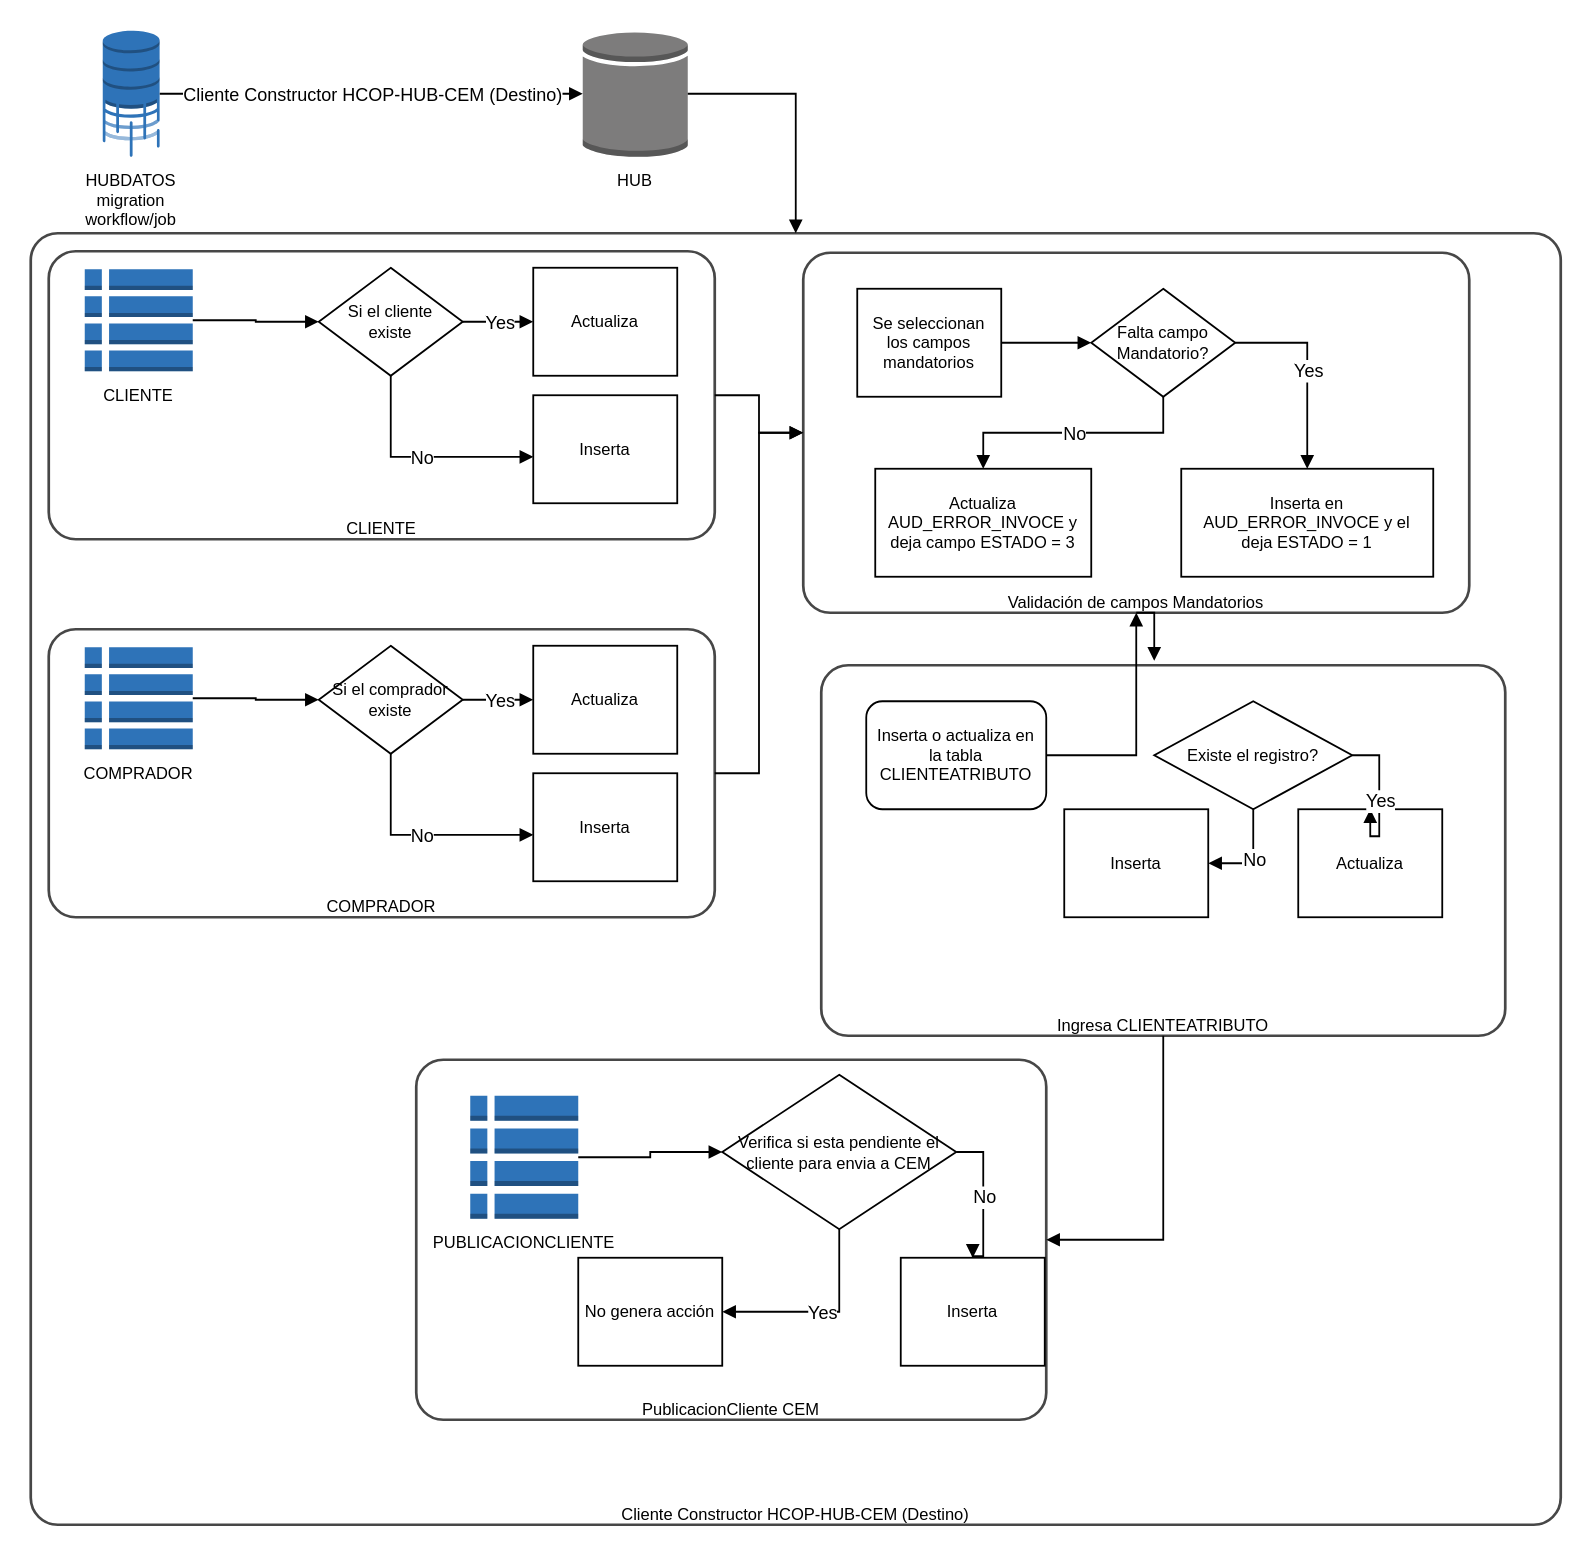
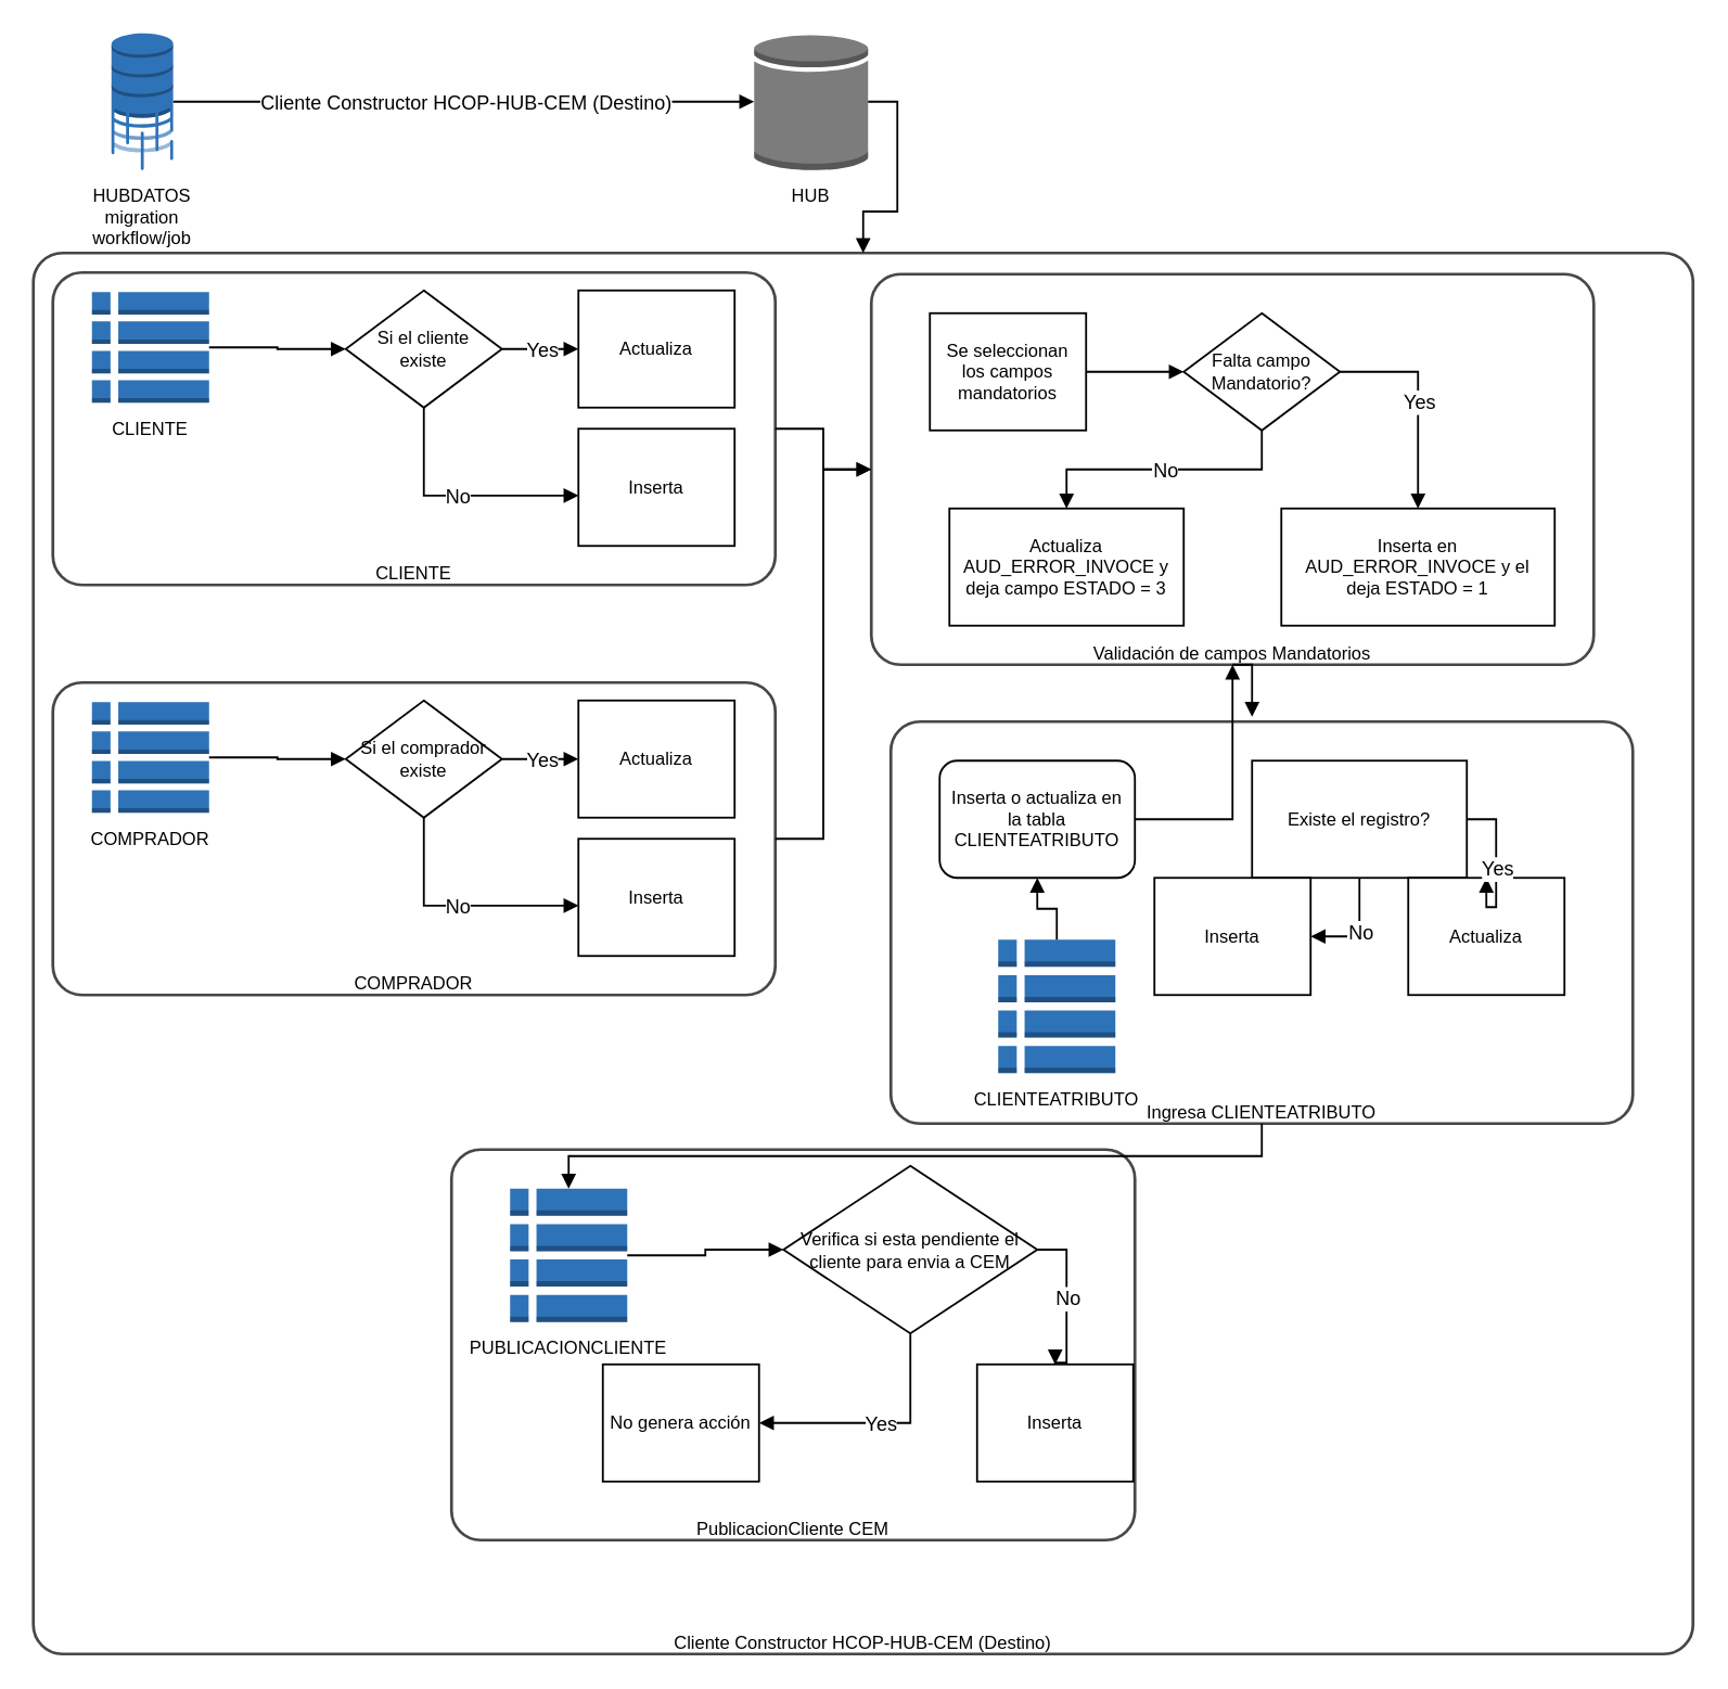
- <mxCell id="2" value="HUB" style="html=1;whiteSpace=wrap;shape=mxgraph.aws3.generic_database;labelPosition=center;verticalLabelPosition=bottom;align=center;verticalAlign=top;fontSize=11;spacing=5;strokeOpacity=100;fillColor=#7D7C7C;strokeWidth=1.2;" vertex="1" parent="1"><mxGeometry x="388" y="20" width="70" height="84" as="geometry" /></mxCell>
+ <mxCell id="2" value="HUB" style="html=1;whiteSpace=wrap;shape=mxgraph.aws3.generic_database;labelPosition=center;verticalLabelPosition=bottom;align=center;verticalAlign=top;fontSize=11;spacing=5;strokeOpacity=100;fillColor=#7D7C7C;strokeWidth=1.2;" vertex="1" parent="1"><mxGeometry x="463" y="20" width="70" height="84" as="geometry" /></mxCell>
- <mxCell id="42" value="Existe el registro?" style="html=1;whiteSpace=wrap;rhombus;fontSize=11;fontColor=#000000;spacing=5;strokeOpacity=100;strokeWidth=1.2;" vertex="1" parent="1"><mxGeometry x="769" y="467" width="132" height="72" as="geometry" /></mxCell>
+ <mxCell id="42" value="Existe el registro?" style="html=1;whiteSpace=wrap;fontSize=11;fontColor=#000000;spacing=5;strokeOpacity=100;strokeWidth=1.2;rounded=0;" vertex="1" parent="1"><mxGeometry x="769" y="467" width="132" height="72" as="geometry" /></mxCell>
+ <mxCell id="50" value="" style="html=1;jettySize=18;fontSize=11;strokeWidth=1.2;rounded=1;arcSize=0;edgeStyle=orthogonalEdgeStyle;startArrow=none;endArrow=block;endFill=1;exitX=0.5;exitY=0;exitPerimeter=1;entryX=0.5;entryY=1.008;entryPerimeter=1;" edge="1" parent="1" source="49" target="40"><mxGeometry width="100" height="100" relative="1" as="geometry" /></mxCell>
+ <mxCell id="49" value="CLIENTEATRIBUTO" style="html=1;whiteSpace=wrap;shape=mxgraph.aws3.table;labelPosition=center;verticalLabelPosition=bottom;align=center;verticalAlign=top;fontSize=11;spacing=5;strokeOpacity=100;fillColor=#2e73b8;strokeWidth=1.2;" vertex="1" parent="1"><mxGeometry x="613" y="577" width="72" height="82" as="geometry" /></mxCell>
- <mxCell id="63" value="" style="html=1;jettySize=18;fontSize=11;strokeWidth=1.2;rounded=1;arcSize=0;edgeStyle=orthogonalEdgeStyle;startArrow=none;endArrow=block;endFill=1;exitX=0.5;exitY=1.004;exitPerimeter=1;entryX=1.002;entryY=0.5;entryPerimeter=1;" edge="1" parent="1" source="39" target="18"><mxGeometry width="100" height="100" relative="1" as="geometry" /></mxCell>
+ <mxCell id="63" value="" style="html=1;jettySize=18;fontSize=11;strokeWidth=1.2;rounded=1;arcSize=0;edgeStyle=orthogonalEdgeStyle;startArrow=none;endArrow=block;endFill=1;exitX=0.5;exitY=1.004;exitPerimeter=1;" edge="1" parent="1" source="39" target="19"><mxGeometry width="100" height="100" relative="1" as="geometry" /></mxCell>
- <mxCell id="22" value="No genera acción" style="html=1;whiteSpace=wrap;;fontSize=11;fontColor=#000000;spacing=5;strokeOpacity=100;strokeWidth=1.2;" vertex="1" parent="1"><mxGeometry x="385" y="838" width="96" height="72" as="geometry" /></mxCell>
+ <mxCell id="22" value="No genera acción" style="html=1;whiteSpace=wrap;;fontSize=11;fontColor=#000000;spacing=5;strokeOpacity=100;strokeWidth=1.2;" vertex="1" parent="1"><mxGeometry x="370" y="838" width="96" height="72" as="geometry" /></mxCell>
